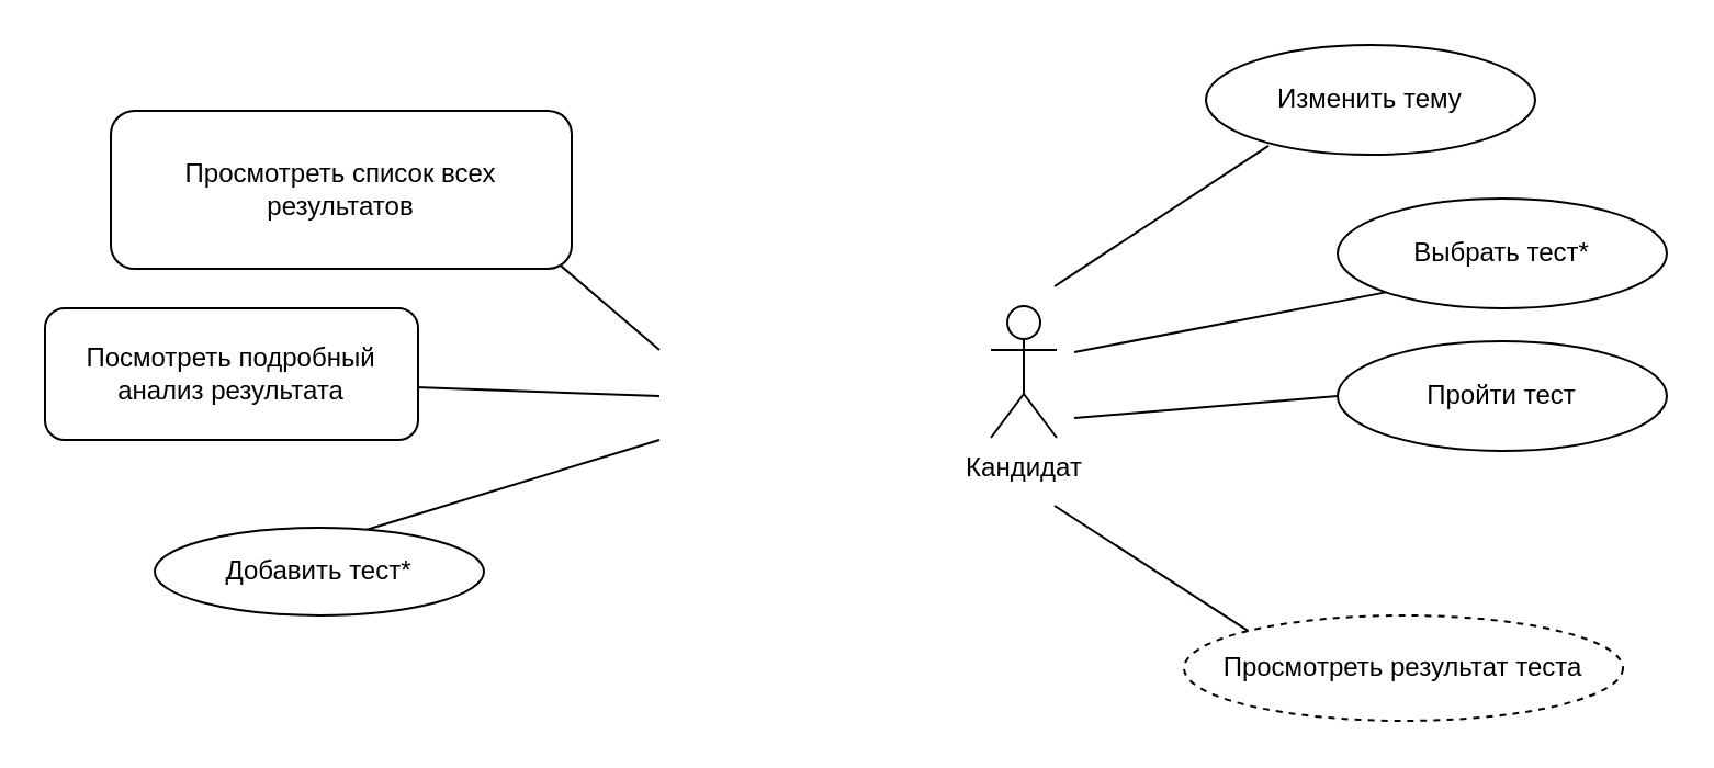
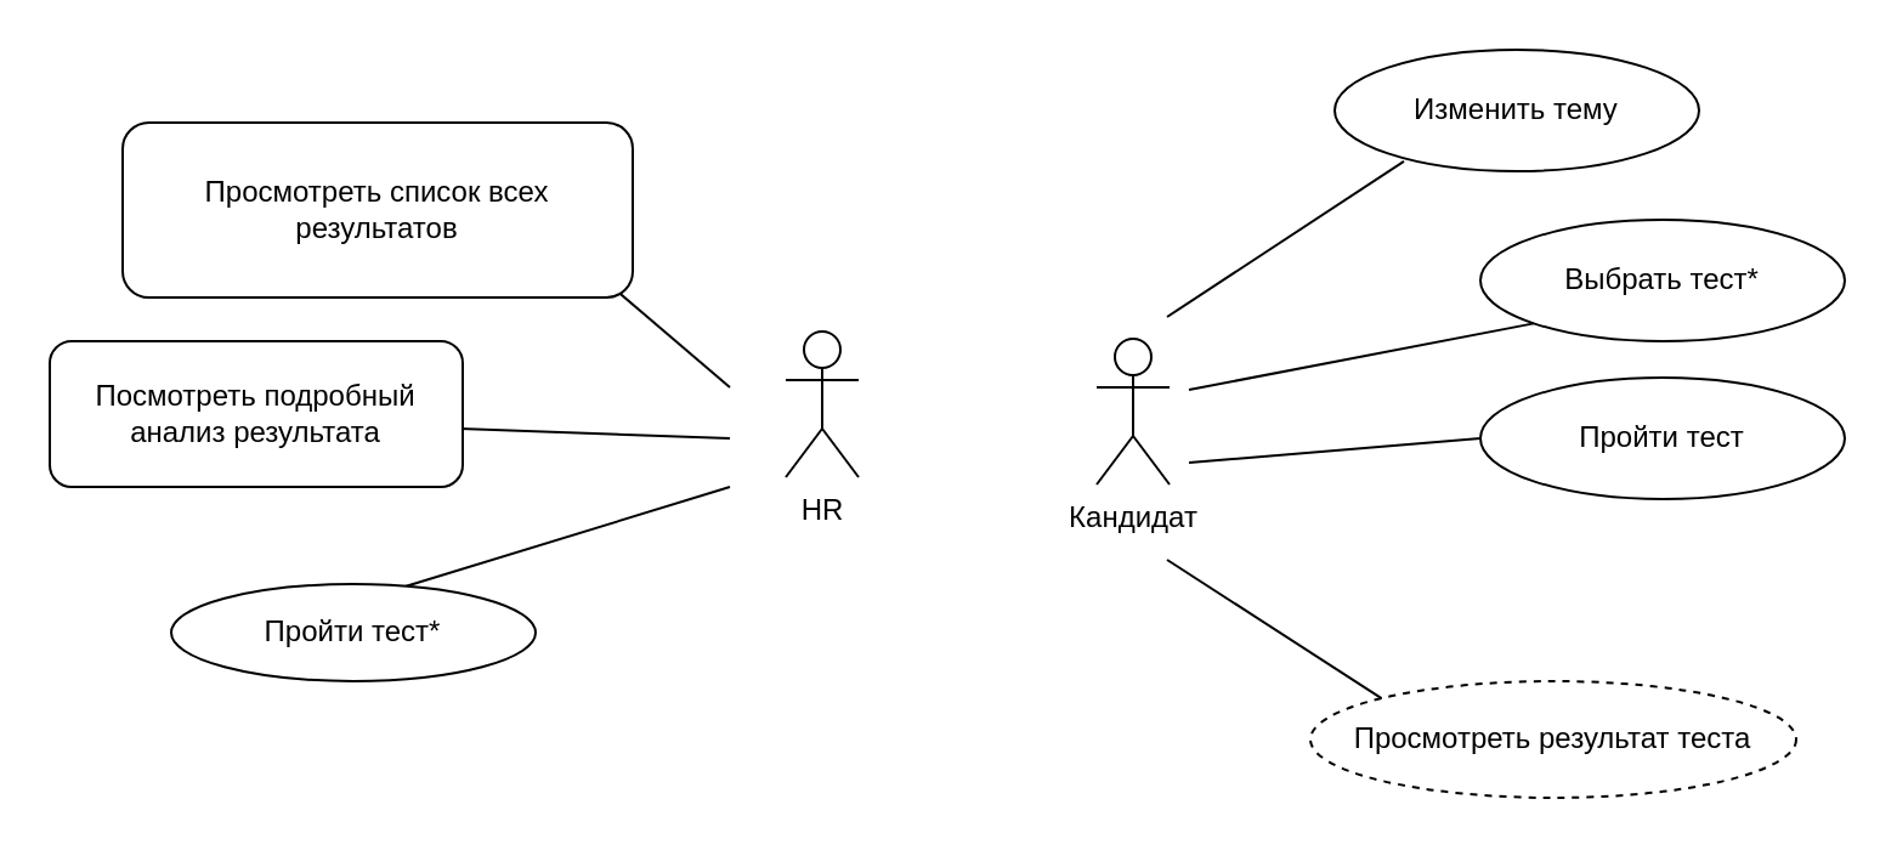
+ <mxCell id="2" value="HR" style="shape=umlActor;verticalLabelPosition=bottom;verticalAlign=top;html=1;" vertex="1" parent="1"><mxGeometry x="323" y="136" width="30" height="60" as="geometry" /></mxCell>
- <mxCell id="4" value="Добавить тест*" style="ellipse;whiteSpace=wrap;html=1;" vertex="1" parent="1"><mxGeometry x="70" y="240" width="150" height="40" as="geometry" /></mxCell>
+ <mxCell id="4" value="Пройти тест*" style="ellipse;whiteSpace=wrap;html=1;" vertex="1" parent="1"><mxGeometry x="70" y="240" width="150" height="40" as="geometry" /></mxCell>
